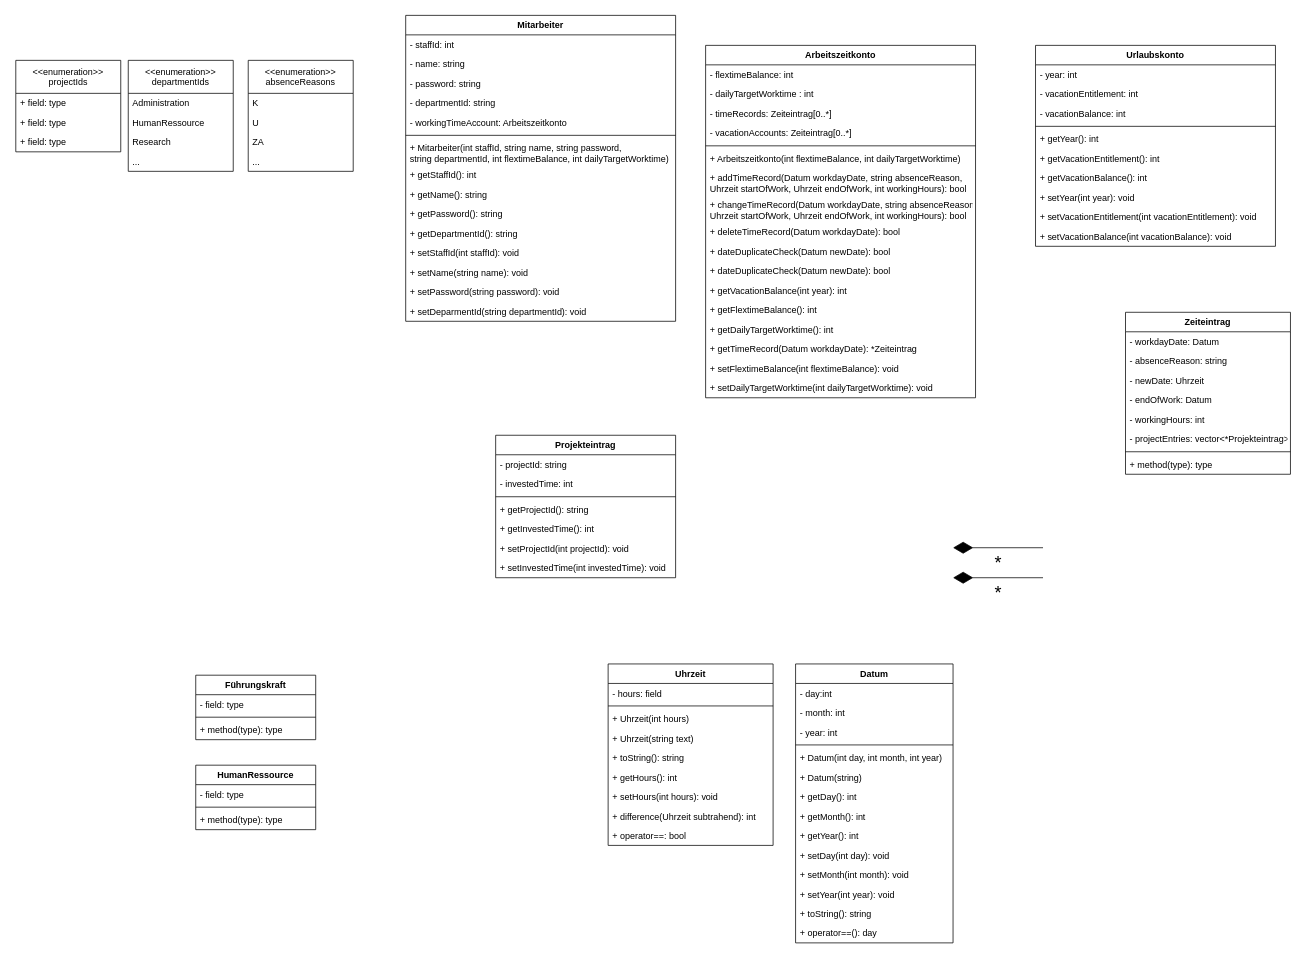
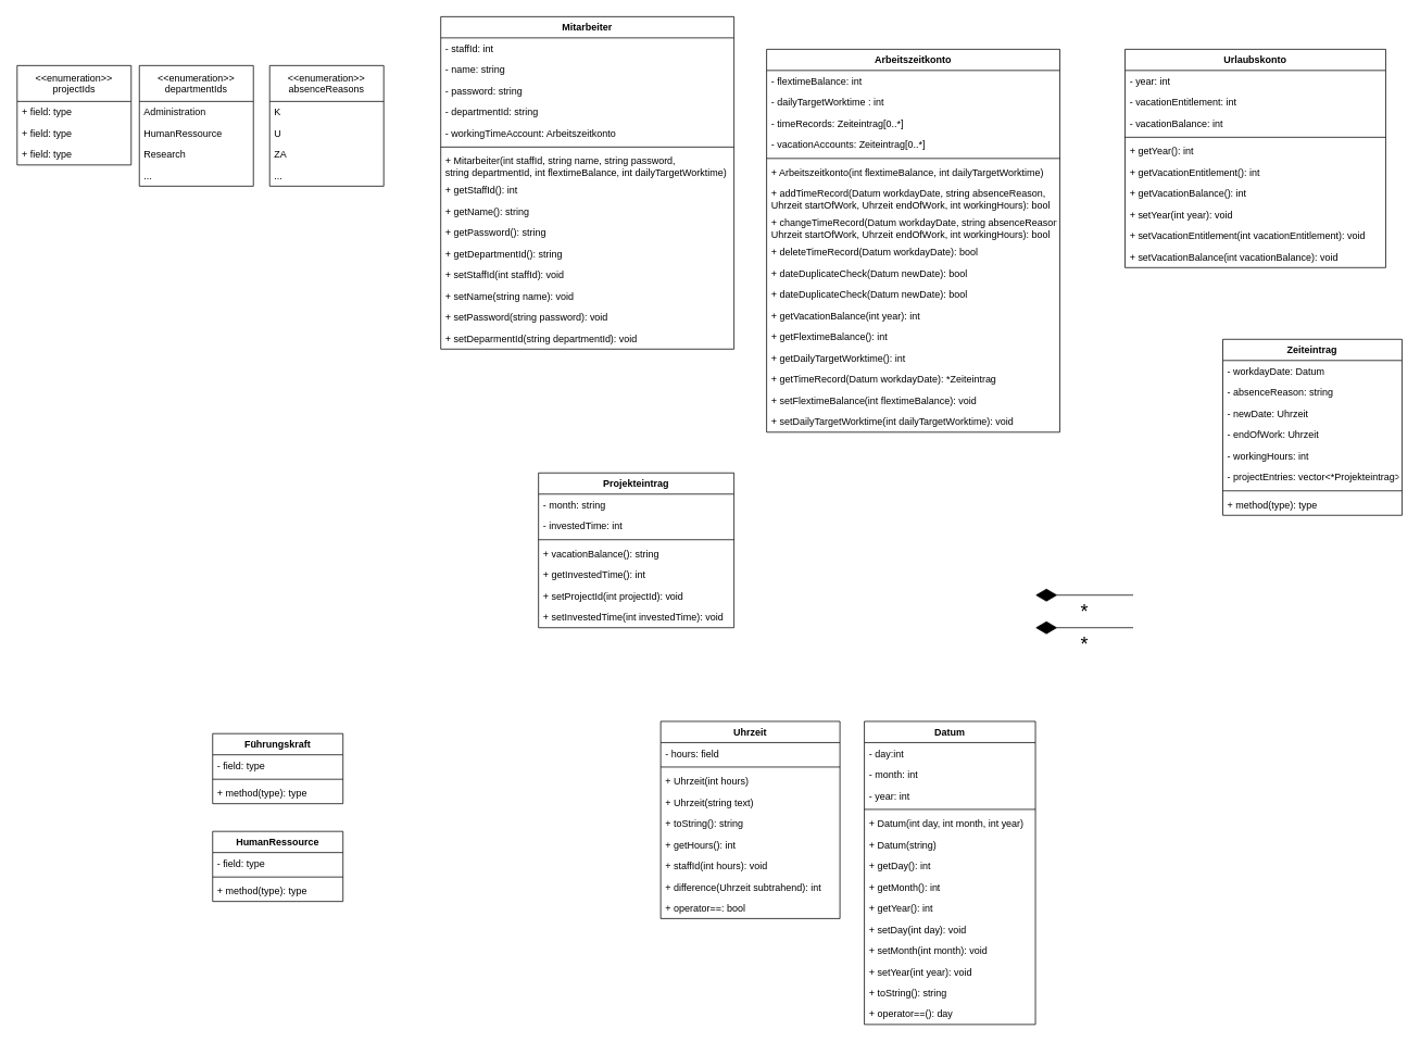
- <mxCell id="40" value="- endOfWork: Datum" style="text;strokeColor=none;fillColor=none;align=left;verticalAlign=top;spacingLeft=4;spacingRight=4;overflow=hidden;rotatable=0;points=[[0,0.5],[1,0.5]];portConstraint=eastwest;" vertex="1" parent="36"><mxGeometry y="104" width="220" height="26" as="geometry" /></mxCell>
+ <mxCell id="40" value="- endOfWork: Uhrzeit" style="text;strokeColor=none;fillColor=none;align=left;verticalAlign=top;spacingLeft=4;spacingRight=4;overflow=hidden;rotatable=0;points=[[0,0.5],[1,0.5]];portConstraint=eastwest;" vertex="1" parent="36"><mxGeometry y="104" width="220" height="26" as="geometry" /></mxCell>
- <mxCell id="93" value="- projectId: string" style="text;strokeColor=none;fillColor=none;align=left;verticalAlign=top;spacingLeft=4;spacingRight=4;overflow=hidden;rotatable=0;points=[[0,0.5],[1,0.5]];portConstraint=eastwest;" vertex="1" parent="92"><mxGeometry y="26" width="240" height="26" as="geometry" /></mxCell>
+ <mxCell id="93" value="- month: string" style="text;strokeColor=none;fillColor=none;align=left;verticalAlign=top;spacingLeft=4;spacingRight=4;overflow=hidden;rotatable=0;points=[[0,0.5],[1,0.5]];portConstraint=eastwest;" vertex="1" parent="92"><mxGeometry y="26" width="240" height="26" as="geometry" /></mxCell>
- <mxCell id="96" value="+ getProjectId(): string" style="text;strokeColor=none;fillColor=none;align=left;verticalAlign=top;spacingLeft=4;spacingRight=4;overflow=hidden;rotatable=0;points=[[0,0.5],[1,0.5]];portConstraint=eastwest;" vertex="1" parent="92"><mxGeometry y="86" width="240" height="26" as="geometry" /></mxCell>
+ <mxCell id="96" value="+ vacationBalance(): string" style="text;strokeColor=none;fillColor=none;align=left;verticalAlign=top;spacingLeft=4;spacingRight=4;overflow=hidden;rotatable=0;points=[[0,0.5],[1,0.5]];portConstraint=eastwest;" vertex="1" parent="92"><mxGeometry y="86" width="240" height="26" as="geometry" /></mxCell>
- <mxCell id="52" value="+ setHours(int hours): void" style="text;strokeColor=none;fillColor=none;align=left;verticalAlign=top;spacingLeft=4;spacingRight=4;overflow=hidden;rotatable=0;points=[[0,0.5],[1,0.5]];portConstraint=eastwest;" vertex="1" parent="45"><mxGeometry y="164" width="220" height="26" as="geometry" /></mxCell>
+ <mxCell id="52" value="+ staffId(int hours): void" style="text;strokeColor=none;fillColor=none;align=left;verticalAlign=top;spacingLeft=4;spacingRight=4;overflow=hidden;rotatable=0;points=[[0,0.5],[1,0.5]];portConstraint=eastwest;" vertex="1" parent="45"><mxGeometry y="164" width="220" height="26" as="geometry" /></mxCell>
